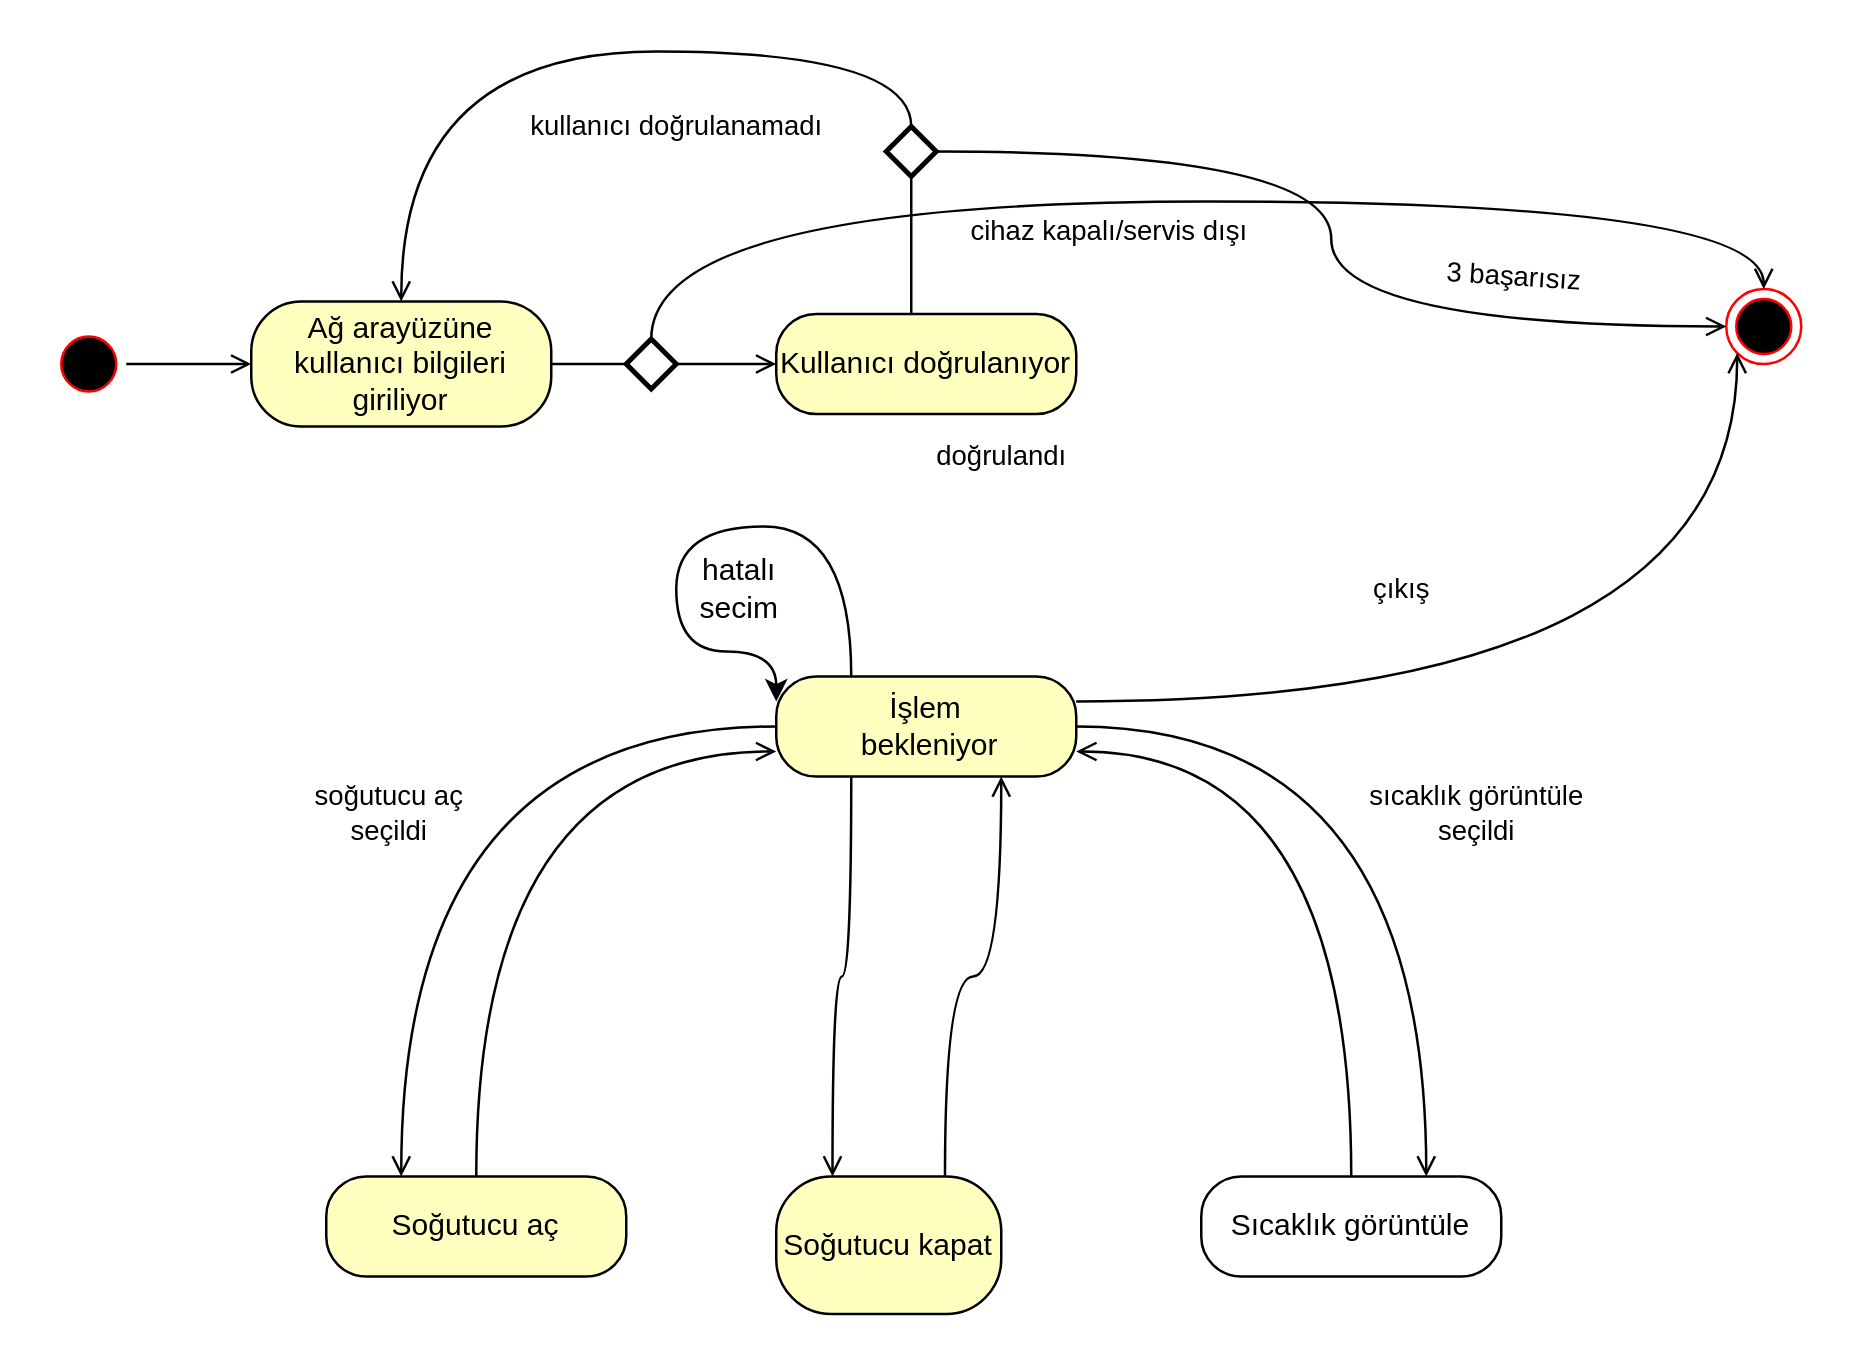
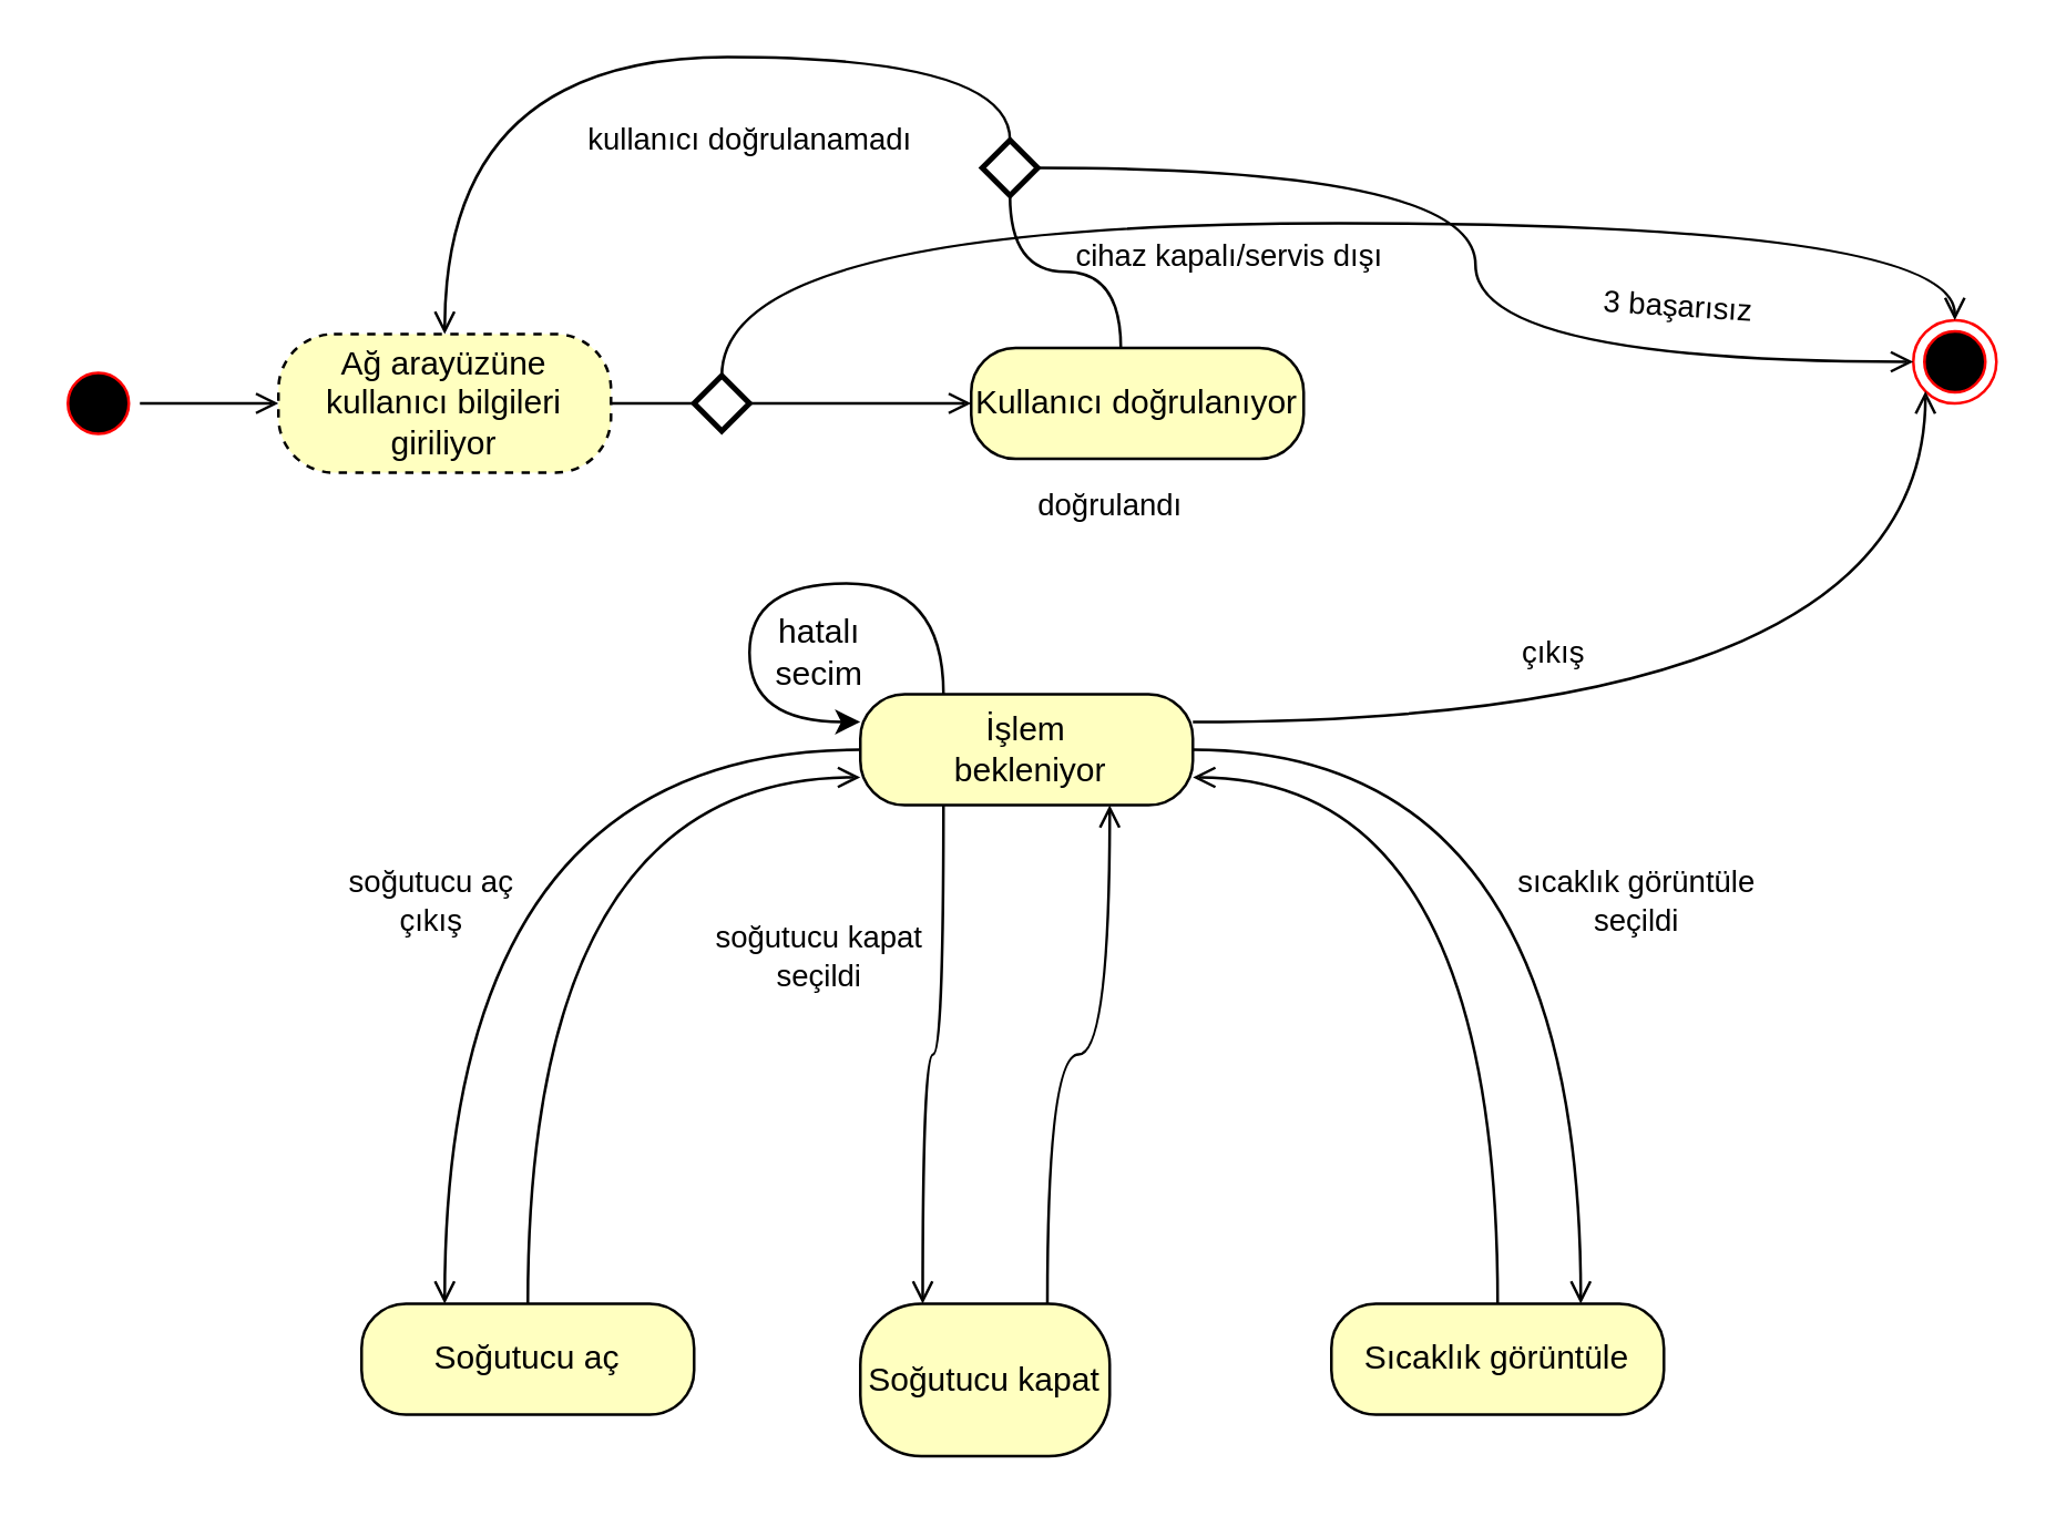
- <mxCell id="5" value="Ağ arayüzüne kullanıcı bilgileri giriliyor" style="rounded=1;whiteSpace=wrap;html=1;arcSize=40;fontColor=#000000;fillColor=#ffffc0;" parent="1" vertex="1"><mxGeometry x="100" y="120" width="120" height="50" as="geometry" /></mxCell>
+ <mxCell id="5" value="Ağ arayüzüne kullanıcı bilgileri giriliyor" style="rounded=1;whiteSpace=wrap;html=1;arcSize=40;fontColor=#000000;fillColor=#ffffc0;dashed=1;" parent="1" vertex="1"><mxGeometry x="100" y="120" width="120" height="50" as="geometry" /></mxCell>
- <mxCell id="9" value="Kullanıcı doğrulanıyor" style="rounded=1;whiteSpace=wrap;html=1;arcSize=40;fontColor=#000000;fillColor=#ffffc0;" parent="1" vertex="1"><mxGeometry x="310" y="125" width="120" height="40" as="geometry" /></mxCell>
+ <mxCell id="9" value="Kullanıcı doğrulanıyor" style="rounded=1;whiteSpace=wrap;html=1;arcSize=40;fontColor=#000000;fillColor=#ffffc0;" parent="1" vertex="1"><mxGeometry x="350" y="125" width="120" height="40" as="geometry" /></mxCell>
- <mxCell id="18" value="İşlem&lt;br&gt;&amp;nbsp;bekleniyor" style="rounded=1;whiteSpace=wrap;html=1;arcSize=40;fontColor=#000000;fillColor=#ffffc0;" parent="1" vertex="1"><mxGeometry x="310" y="270" width="120" height="40" as="geometry" /></mxCell>
+ <mxCell id="18" value="İşlem&lt;br&gt;&amp;nbsp;bekleniyor" style="rounded=1;whiteSpace=wrap;html=1;arcSize=40;fontColor=#000000;fillColor=#ffffc0;" parent="1" vertex="1"><mxGeometry x="310" y="250" width="120" height="40" as="geometry" /></mxCell>
- <mxCell id="21" value="soğutucu aç&lt;br&gt;seçildi" style="text;html=1;align=center;verticalAlign=middle;resizable=0;points=[];autosize=1;strokeColor=none;fontSize=11;" parent="1" vertex="1"><mxGeometry x="120" y="310" width="70" height="30" as="geometry" /></mxCell>
+ <mxCell id="21" value="soğutucu aç&lt;br&gt;çıkış" style="text;html=1;align=center;verticalAlign=middle;resizable=0;points=[];autosize=1;strokeColor=none;fontSize=11;" parent="1" vertex="1"><mxGeometry x="120" y="310" width="70" height="30" as="geometry" /></mxCell>
+ <mxCell id="22" value="soğutucu kapat&lt;br&gt;seçildi" style="text;html=1;align=center;verticalAlign=middle;resizable=0;points=[];autosize=1;strokeColor=none;fontSize=11;" parent="1" vertex="1"><mxGeometry x="250" y="330" width="90" height="30" as="geometry" /></mxCell>
- <mxCell id="28" value="Sıcaklık görüntüle" style="rounded=1;whiteSpace=wrap;html=1;arcSize=40;fontColor=#000000;fillColor=#ffffff;" parent="1" vertex="1"><mxGeometry x="480" y="470" width="120" height="40" as="geometry" /></mxCell>
+ <mxCell id="28" value="Sıcaklık görüntüle" style="rounded=1;whiteSpace=wrap;html=1;arcSize=40;fontColor=#000000;fillColor=#ffffc0;" parent="1" vertex="1"><mxGeometry x="480" y="470" width="120" height="40" as="geometry" /></mxCell>
